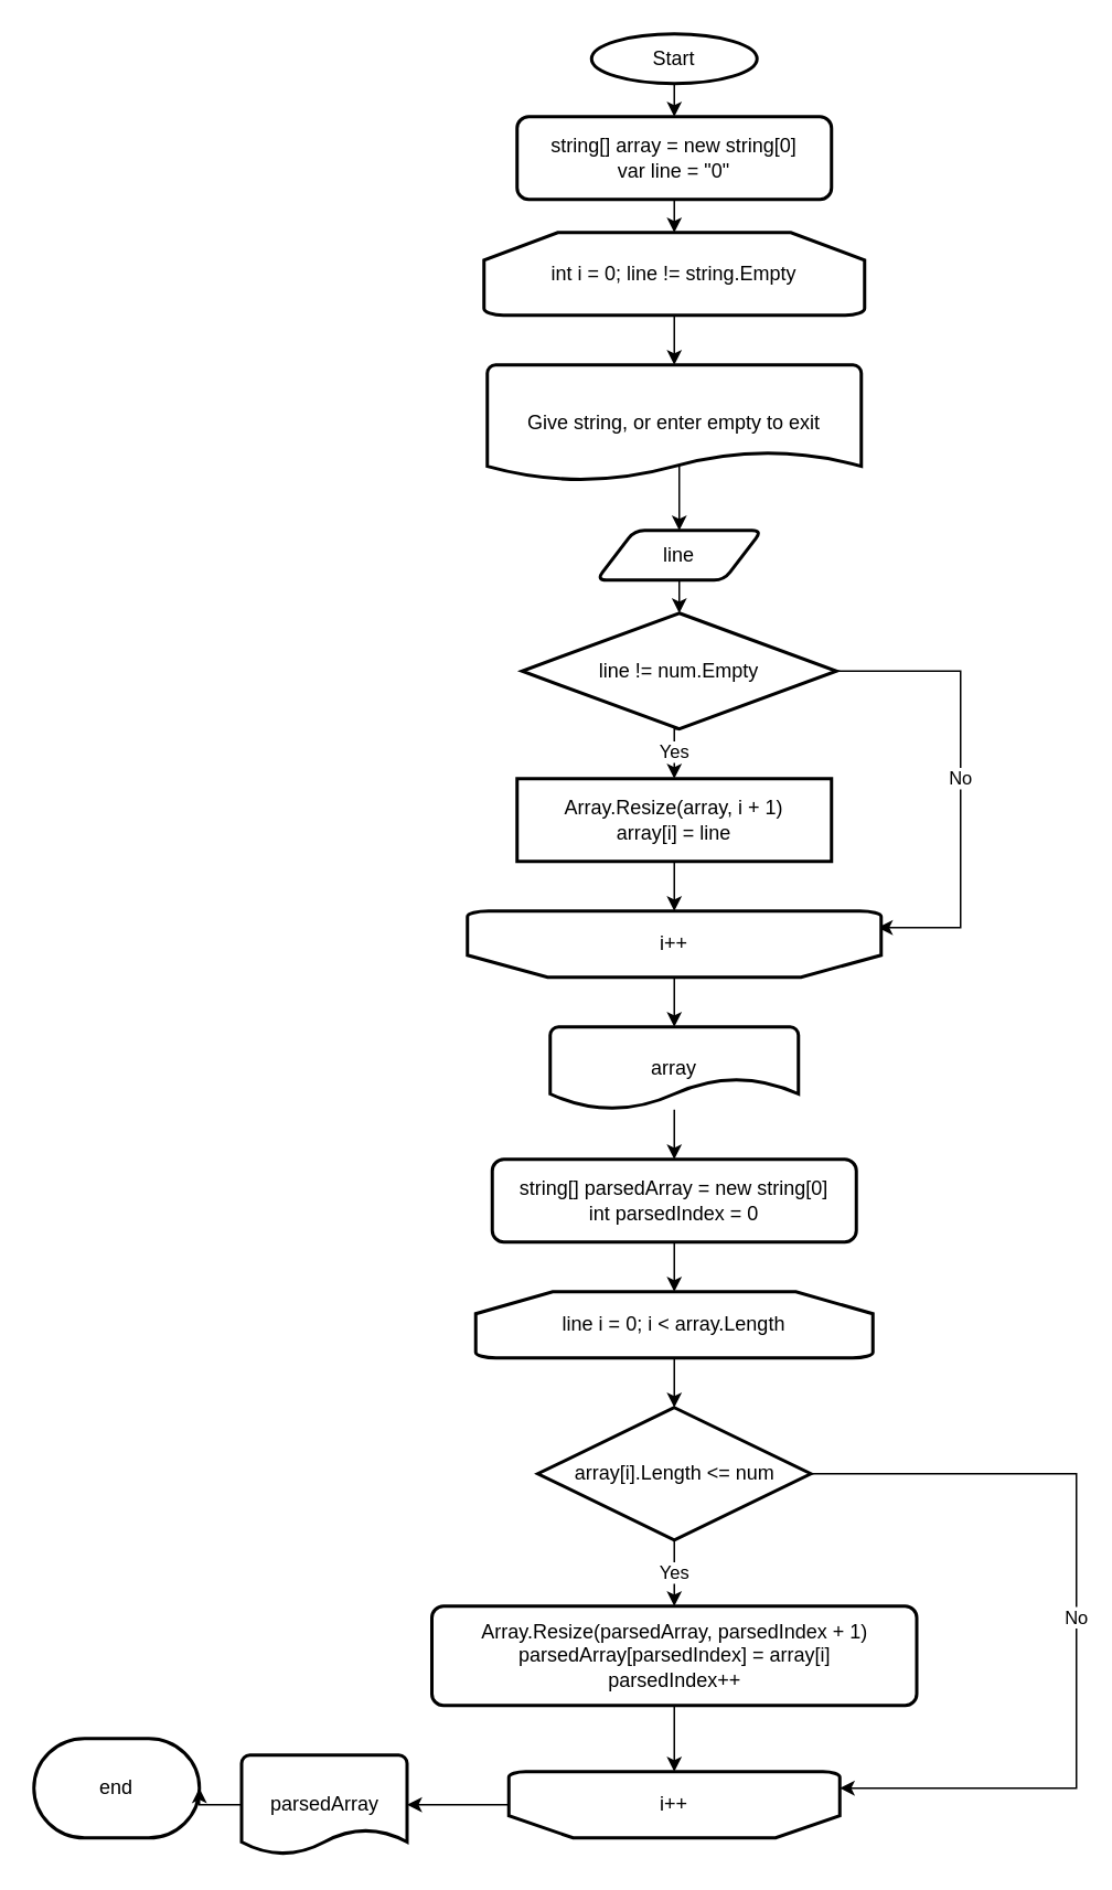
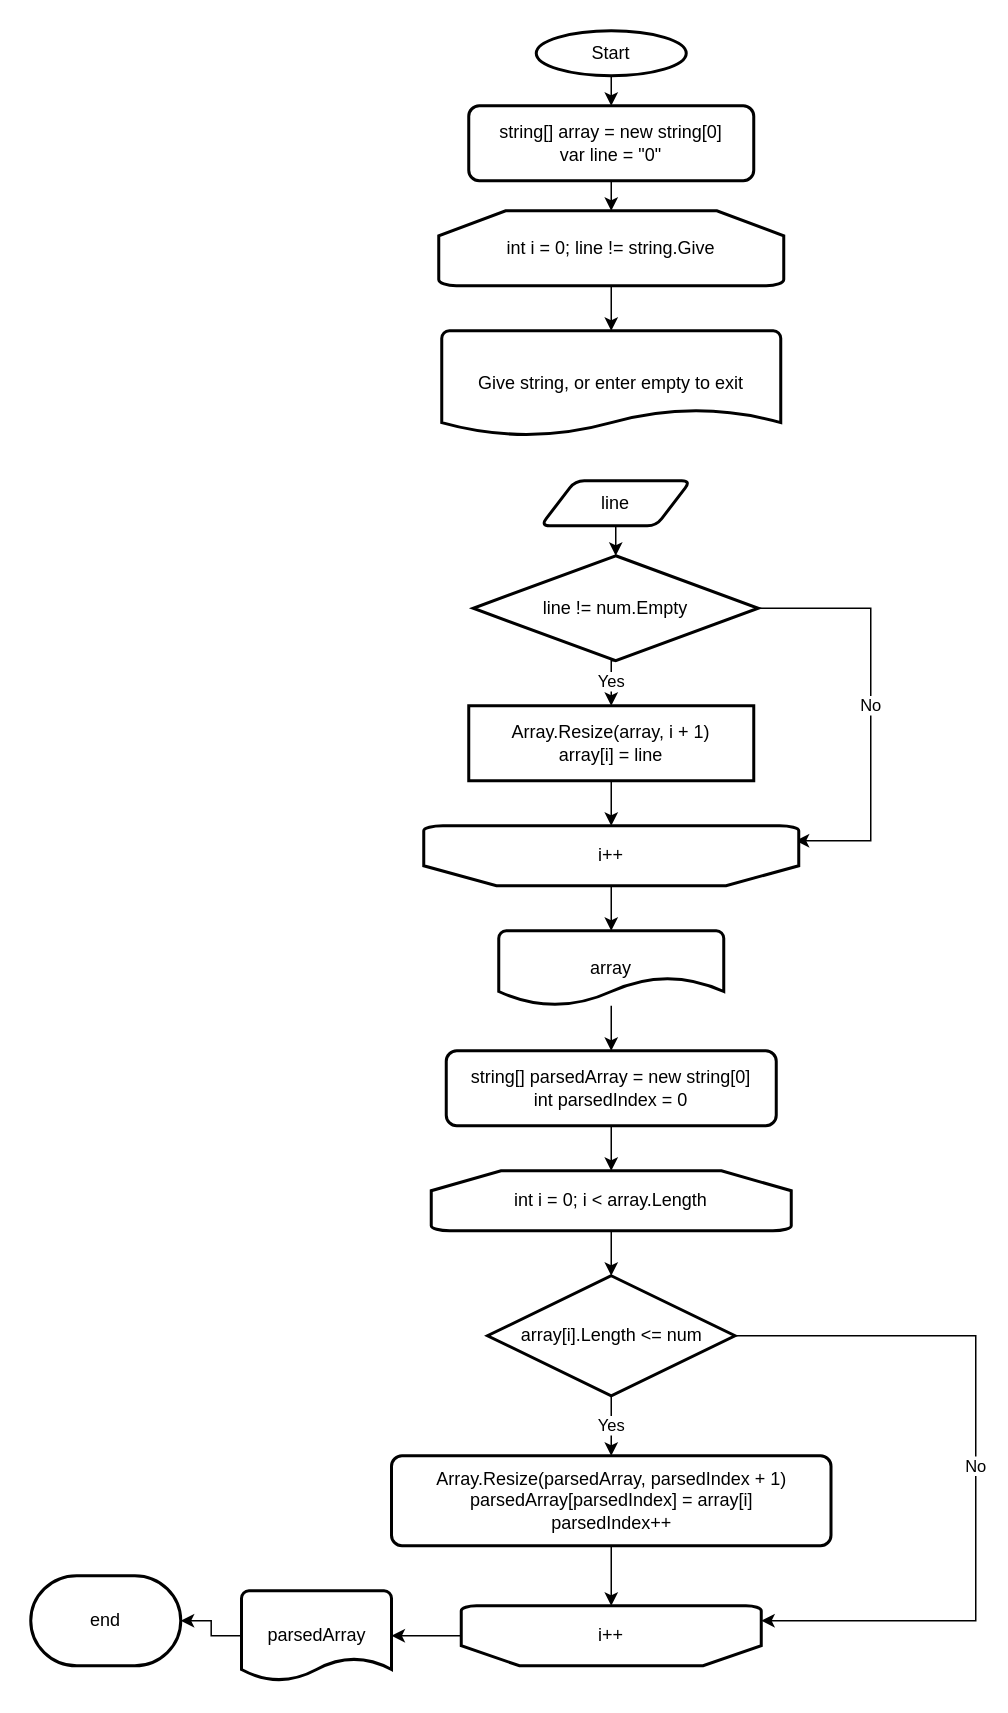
- <mxCell id="15" value="int i = 0; line != string.Empty" style="strokeWidth=2;html=1;shape=mxgraph.flowchart.loop_limit;whiteSpace=wrap;" parent="1" vertex="1"><mxGeometry x="292" y="140" width="230" height="50" as="geometry" /></mxCell>
+ <mxCell id="15" value="int i = 0; line != string.Give" style="strokeWidth=2;html=1;shape=mxgraph.flowchart.loop_limit;whiteSpace=wrap;" parent="1" vertex="1"><mxGeometry x="292" y="140" width="230" height="50" as="geometry" /></mxCell>
- <mxCell id="4" style="edgeStyle=orthogonalEdgeStyle;rounded=0;orthogonalLoop=1;jettySize=auto;html=1;exitX=0.5;exitY=0.871;exitDx=0;exitDy=0;exitPerimeter=0;entryX=0.5;entryY=0;entryDx=0;entryDy=0;" parent="1" source="5" target="32" edge="1"><mxGeometry relative="1" as="geometry" /></mxCell>
- <mxCell id="10" value="line i = 0; i &amp;lt; array.Length" style="strokeWidth=2;html=1;shape=mxgraph.flowchart.loop_limit;whiteSpace=wrap;" parent="1" vertex="1"><mxGeometry x="287" y="780" width="240" height="40" as="geometry" /></mxCell>
+ <mxCell id="10" value="int i = 0; i &amp;lt; array.Length" style="strokeWidth=2;html=1;shape=mxgraph.flowchart.loop_limit;whiteSpace=wrap;" parent="1" vertex="1"><mxGeometry x="287" y="780" width="240" height="40" as="geometry" /></mxCell>
- <mxCell id="34" value="parsedArray" style="strokeWidth=2;html=1;shape=mxgraph.flowchart.document2;whiteSpace=wrap;size=0.25;" parent="1" vertex="1"><mxGeometry x="145.5" y="1060" width="100" height="60" as="geometry" /></mxCell>
+ <mxCell id="34" value="parsedArray" style="strokeWidth=2;html=1;shape=mxgraph.flowchart.document2;whiteSpace=wrap;size=0.25;" parent="1" vertex="1"><mxGeometry x="160.5" y="1060" width="100" height="60" as="geometry" /></mxCell>
